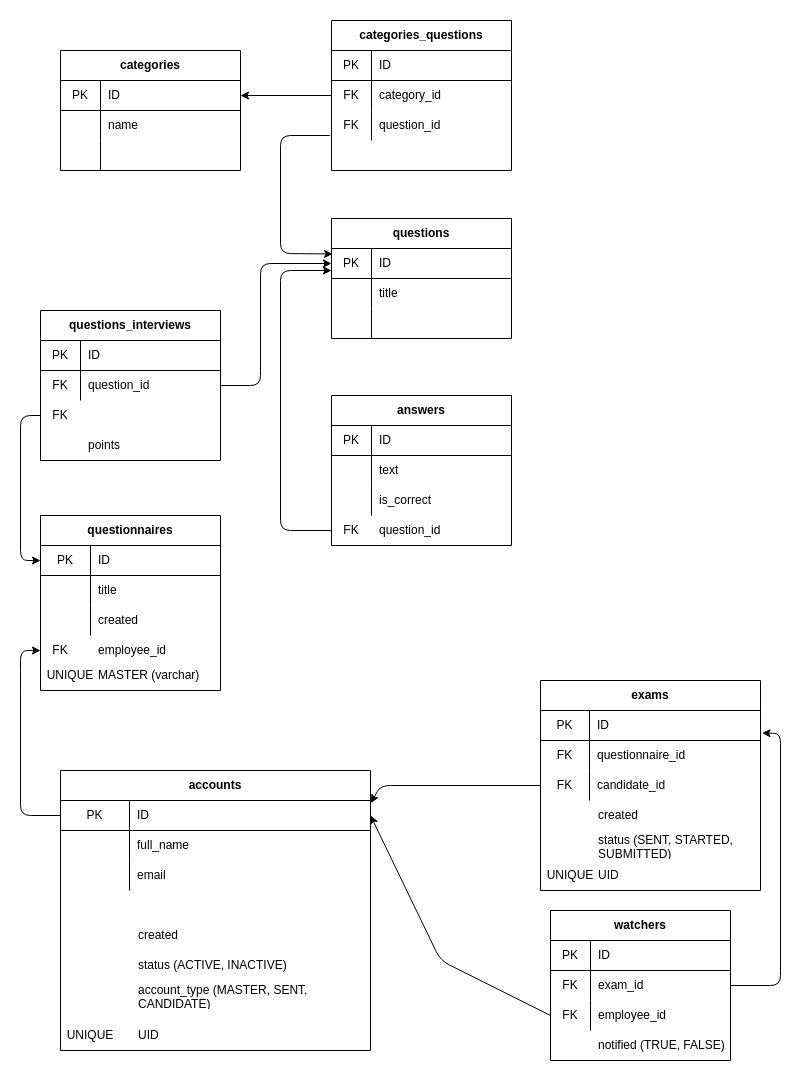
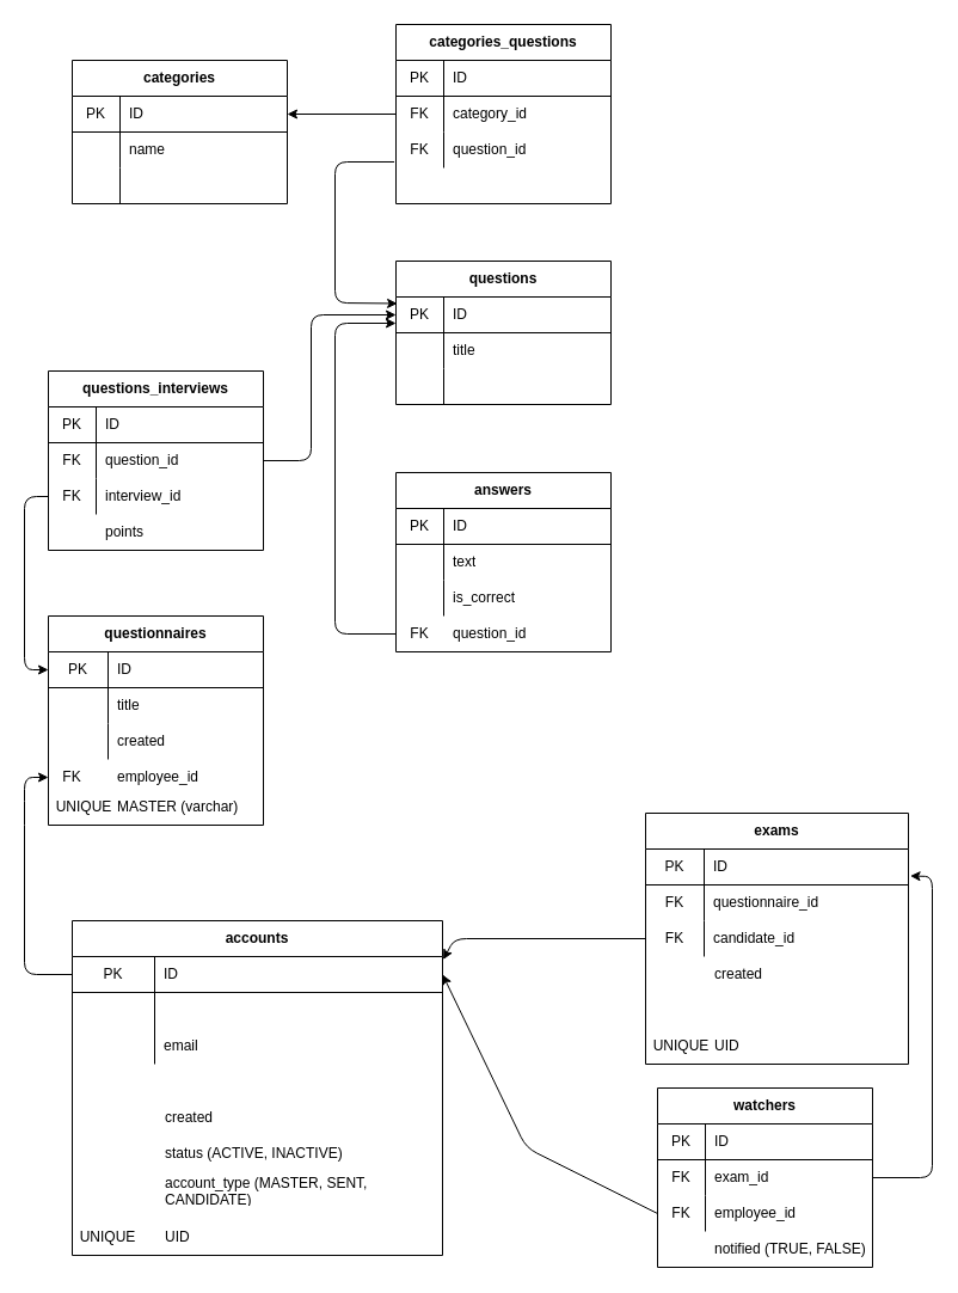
+ <mxCell id="56" value="interview_id" style="shape=partialRectangle;html=1;whiteSpace=wrap;connectable=0;fillColor=none;top=0;left=0;bottom=0;right=0;align=left;spacingLeft=6;overflow=hidden;" parent="54" vertex="1"><mxGeometry x="40" width="140" height="30" as="geometry" /></mxCell>
- <mxCell id="78" value="full_name" style="shape=partialRectangle;html=1;whiteSpace=wrap;connectable=0;fillColor=none;top=0;left=0;bottom=0;right=0;align=left;spacingLeft=6;overflow=hidden;" parent="76" vertex="1"><mxGeometry x="69" width="241" height="30" as="geometry" /></mxCell>
- <mxCell id="99" value="status (SENT, STARTED, SUBMITTED)" style="shape=partialRectangle;html=1;whiteSpace=wrap;connectable=0;fillColor=none;top=0;left=0;bottom=0;right=0;align=left;spacingLeft=6;overflow=hidden;" parent="1" vertex="1"><mxGeometry x="590" y="830" width="160" height="30" as="geometry" /></mxCell>
